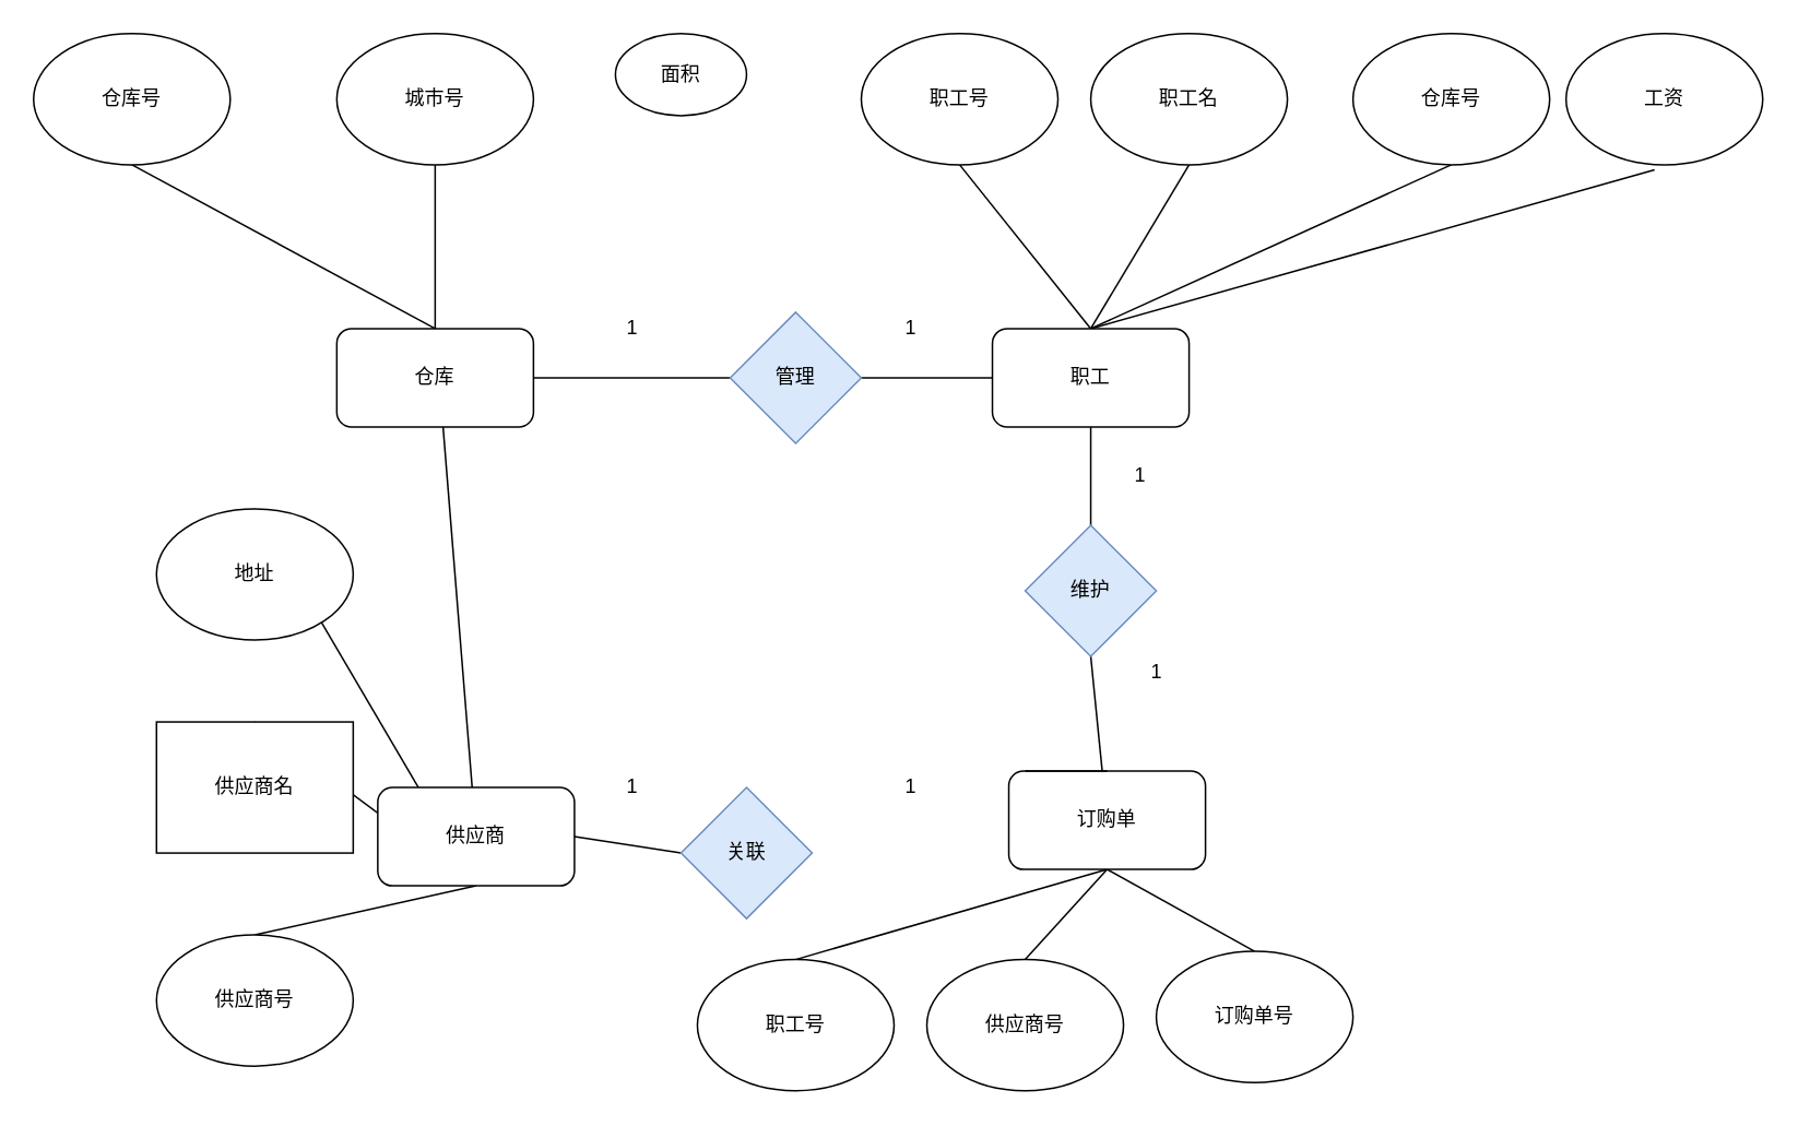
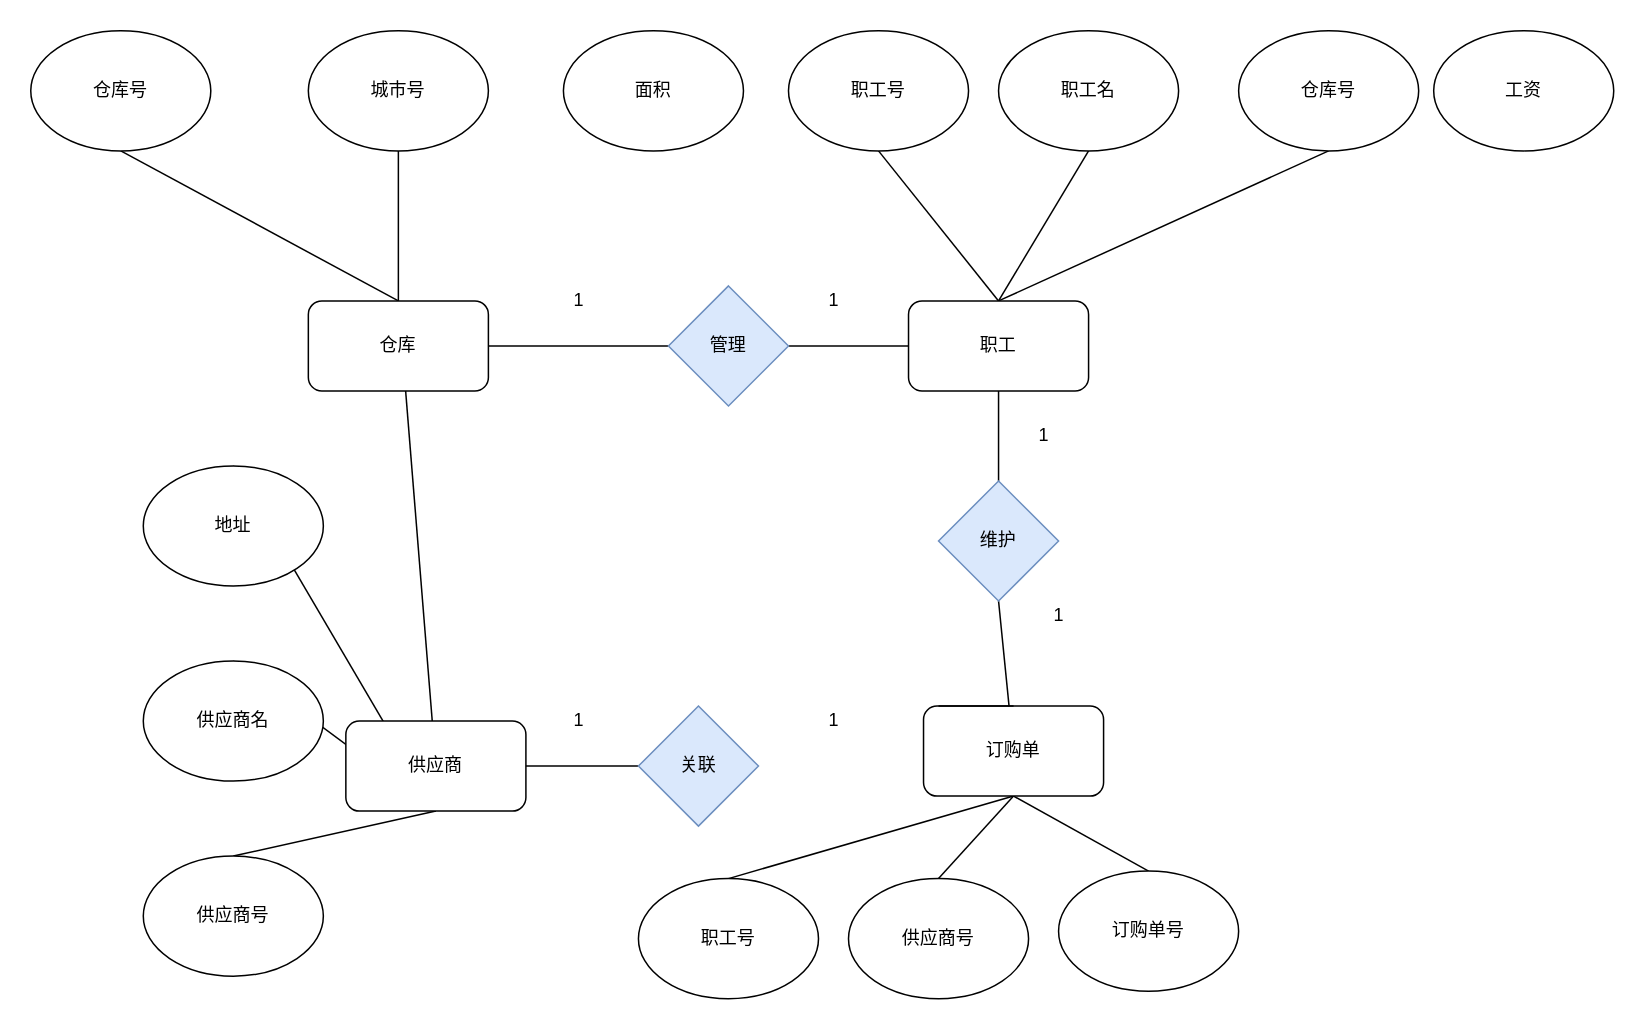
- <mxCell id="23" value="面积" style="ellipse;whiteSpace=wrap;html=1;" vertex="1" parent="1"><mxGeometry x="375" y="20" width="80" height="50" as="geometry" /></mxCell>
+ <mxCell id="23" value="面积" style="ellipse;whiteSpace=wrap;html=1;" vertex="1" parent="1"><mxGeometry x="375" y="20" width="120" height="80" as="geometry" /></mxCell>
- <mxCell id="9" style="edgeStyle=none;rounded=0;orthogonalLoop=1;jettySize=auto;html=1;exitX=0.5;exitY=0;exitDx=0;exitDy=0;entryX=0.45;entryY=1.038;entryDx=0;entryDy=0;entryPerimeter=0;endArrow=none;endFill=0;" edge="1" parent="1" source="12" target="27"><mxGeometry relative="1" as="geometry" /></mxCell>
- <mxCell id="29" value="供应商名" style="whiteSpace=wrap;html=1;rounded=0;" vertex="1" parent="1"><mxGeometry x="95" y="440" width="120" height="80" as="geometry" /></mxCell>
+ <mxCell id="29" value="供应商名" style="ellipse;whiteSpace=wrap;html=1;" vertex="1" parent="1"><mxGeometry x="95" y="440" width="120" height="80" as="geometry" /></mxCell>
- <mxCell id="40" value="关联" style="rhombus;whiteSpace=wrap;html=1;fillColor=#dae8fc;strokeColor=#6c8ebf;" vertex="1" parent="1"><mxGeometry x="415" y="480" width="80" height="80" as="geometry" /></mxCell>
+ <mxCell id="40" value="关联" style="rhombus;whiteSpace=wrap;html=1;fillColor=#dae8fc;strokeColor=#6c8ebf;" vertex="1" parent="1"><mxGeometry x="425" y="470" width="80" height="80" as="geometry" /></mxCell>
